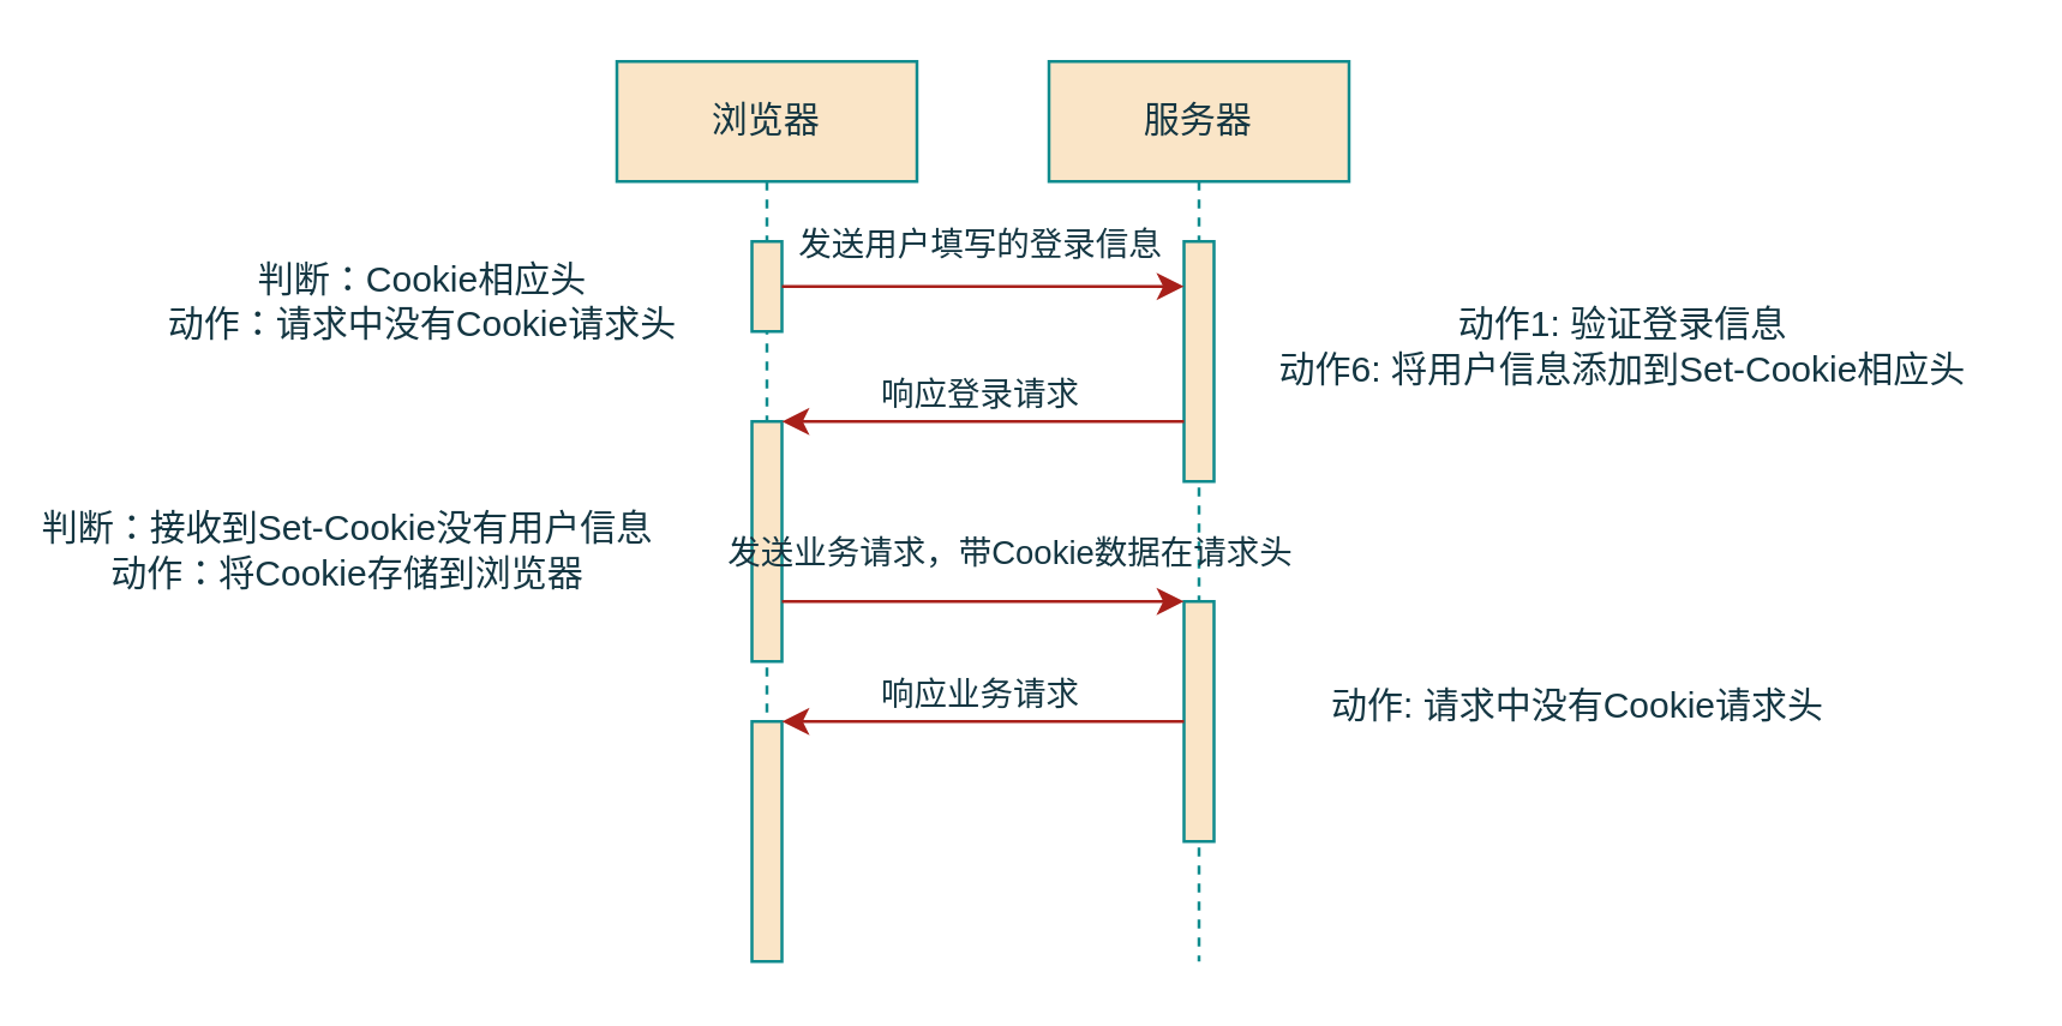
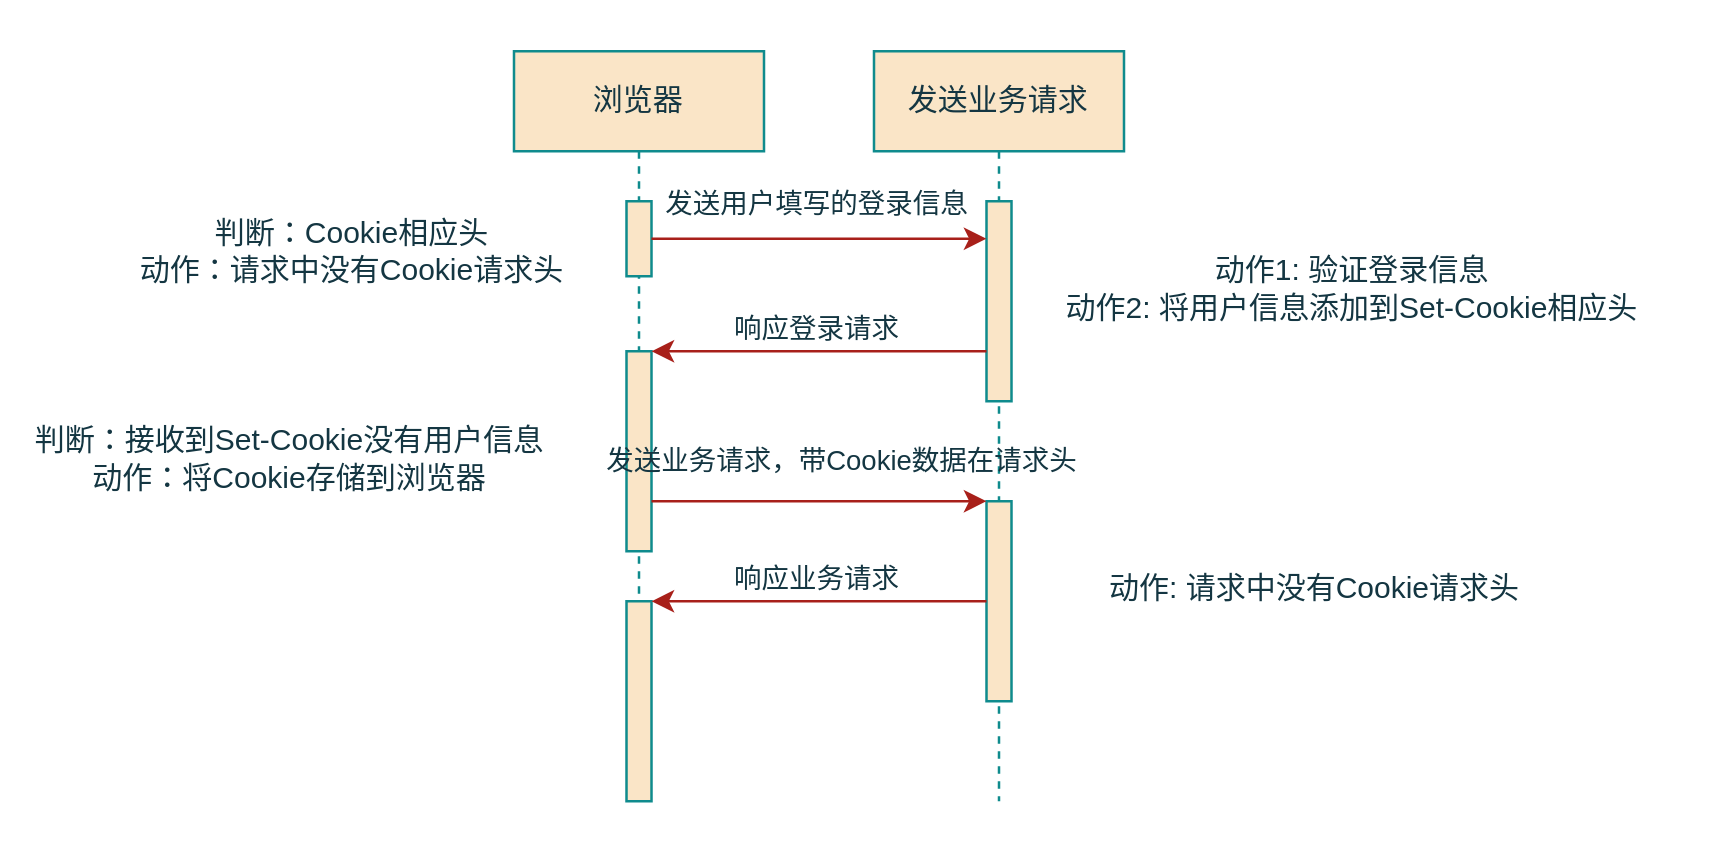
- <mxCell id="6" value="服务器" style="shape=umlLifeline;perimeter=lifelinePerimeter;whiteSpace=wrap;html=1;container=1;dropTarget=0;collapsible=0;recursiveResize=0;outlineConnect=0;portConstraint=eastwest;newEdgeStyle={&quot;edgeStyle&quot;:&quot;elbowEdgeStyle&quot;,&quot;elbow&quot;:&quot;vertical&quot;,&quot;curved&quot;:0,&quot;rounded&quot;:0};labelBackgroundColor=none;fillColor=#FAE5C7;strokeColor=#0F8B8D;fontColor=#143642;" vertex="1" parent="1"><mxGeometry x="349" y="20" width="100" height="300" as="geometry" /></mxCell>
+ <mxCell id="6" value="发送业务请求" style="shape=umlLifeline;perimeter=lifelinePerimeter;whiteSpace=wrap;html=1;container=1;dropTarget=0;collapsible=0;recursiveResize=0;outlineConnect=0;portConstraint=eastwest;newEdgeStyle={&quot;edgeStyle&quot;:&quot;elbowEdgeStyle&quot;,&quot;elbow&quot;:&quot;vertical&quot;,&quot;curved&quot;:0,&quot;rounded&quot;:0};labelBackgroundColor=none;fillColor=#FAE5C7;strokeColor=#0F8B8D;fontColor=#143642;" vertex="1" parent="1"><mxGeometry x="349" y="20" width="100" height="300" as="geometry" /></mxCell>
- <mxCell id="14" value="动作1: 验证登录信息&lt;br&gt;动作6: 将用户信息添加到Set-Cookie相应头" style="text;html=1;align=center;verticalAlign=middle;resizable=0;points=[];autosize=1;strokeColor=none;fillColor=none;labelBackgroundColor=none;fontColor=#143642;" vertex="1" parent="1"><mxGeometry x="415" y="95" width="250" height="40" as="geometry" /></mxCell>
+ <mxCell id="14" value="动作1: 验证登录信息&lt;br&gt;动作2: 将用户信息添加到Set-Cookie相应头" style="text;html=1;align=center;verticalAlign=middle;resizable=0;points=[];autosize=1;strokeColor=none;fillColor=none;labelBackgroundColor=none;fontColor=#143642;" vertex="1" parent="1"><mxGeometry x="415" y="95" width="250" height="40" as="geometry" /></mxCell>
